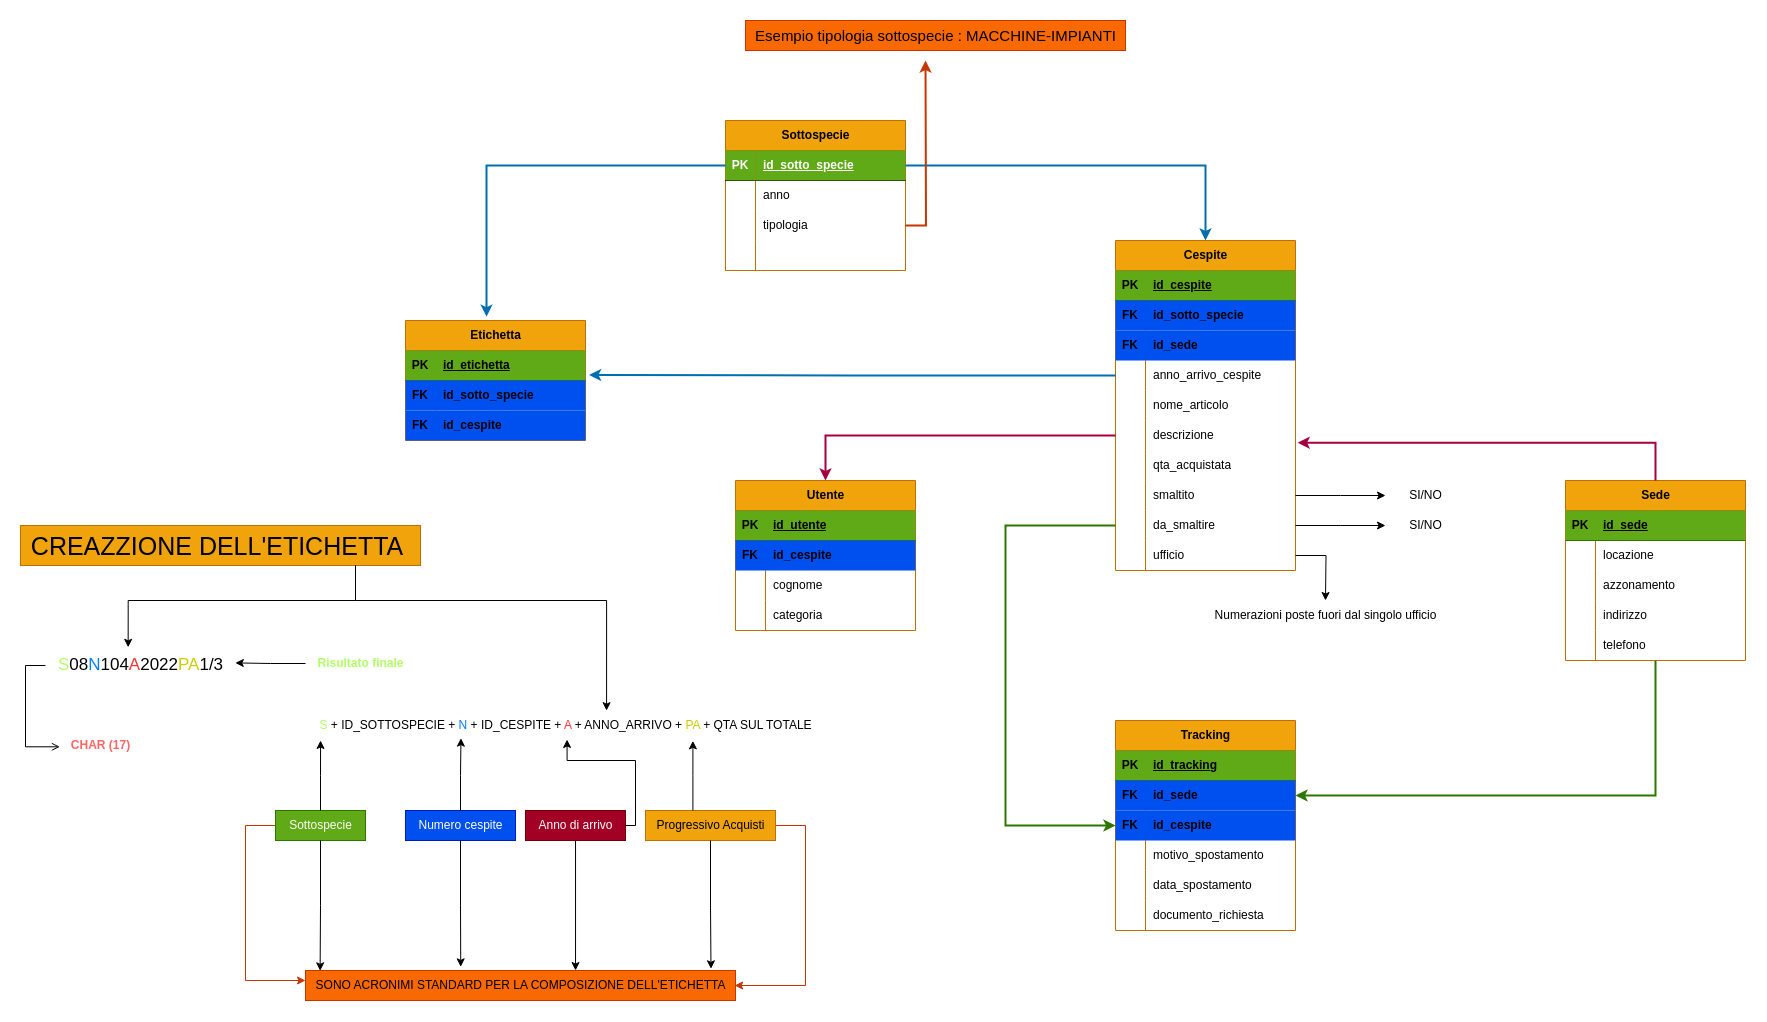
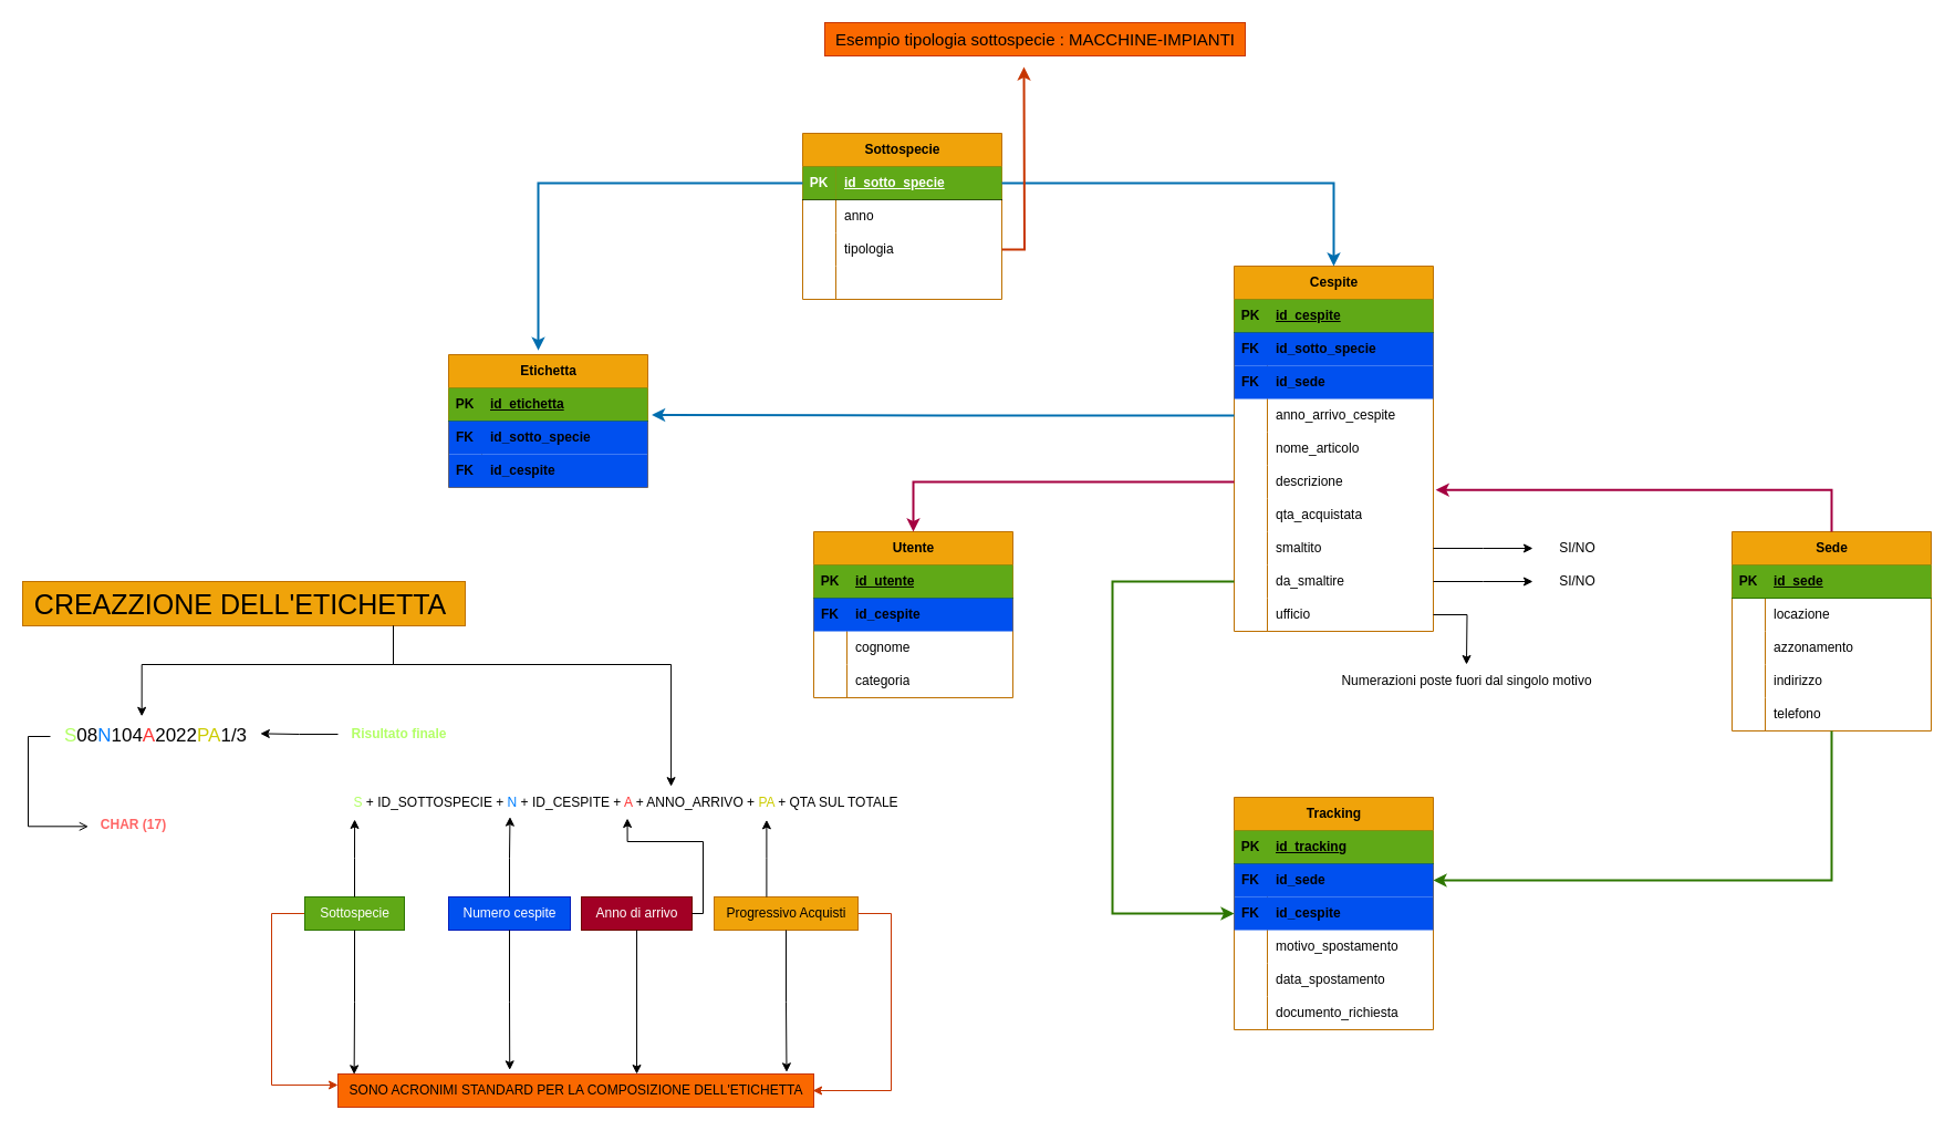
- <mxCell id="74" value="Numerazioni poste fuori dal singolo ufficio" style="text;html=1;align=center;verticalAlign=middle;resizable=0;points=[];autosize=1;strokeColor=none;fillColor=none;" vertex="1" parent="1"><mxGeometry x="1200" y="600" width="250" height="30" as="geometry" /></mxCell>
+ <mxCell id="74" value="Numerazioni poste fuori dal singolo motivo" style="text;html=1;align=center;verticalAlign=middle;resizable=0;points=[];autosize=1;strokeColor=none;fillColor=none;" vertex="1" parent="1"><mxGeometry x="1200" y="600" width="250" height="30" as="geometry" /></mxCell>
- <mxCell id="139" value="&lt;b&gt;&lt;font style=&quot;color: rgb(255, 102, 102);&quot;&gt;CHAR (17)&lt;/font&gt;&lt;/b&gt;" style="text;html=1;align=center;verticalAlign=middle;resizable=0;points=[];autosize=1;strokeColor=none;fillColor=none;" vertex="1" parent="1"><mxGeometry x="60" y="730" width="80" height="30" as="geometry" /></mxCell>
+ <mxCell id="139" value="&lt;b&gt;&lt;font style=&quot;color: rgb(255, 102, 102);&quot;&gt;CHAR (17)&lt;/font&gt;&lt;/b&gt;" style="text;html=1;align=center;verticalAlign=middle;resizable=0;points=[];autosize=1;strokeColor=none;fillColor=none;" vertex="1" parent="1"><mxGeometry x="80" y="730" width="80" height="30" as="geometry" /></mxCell>
